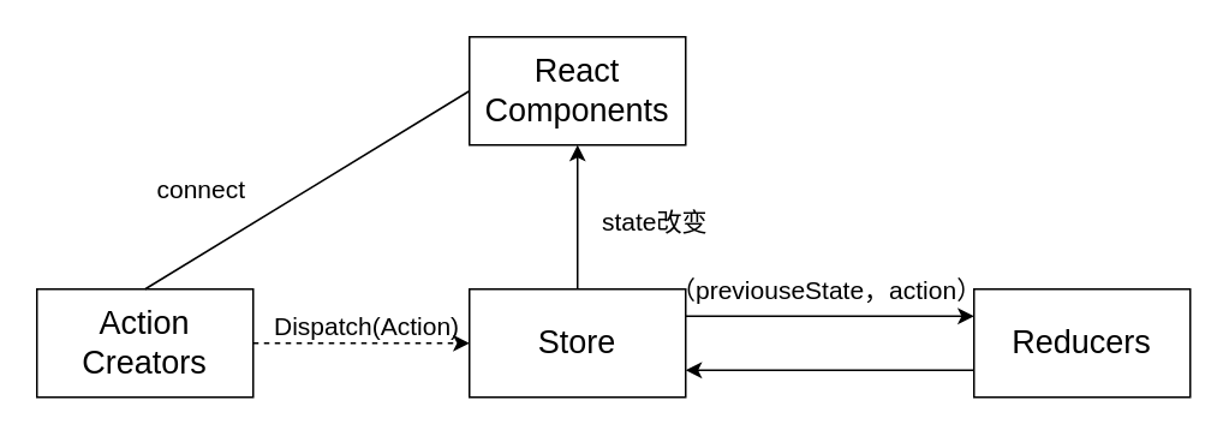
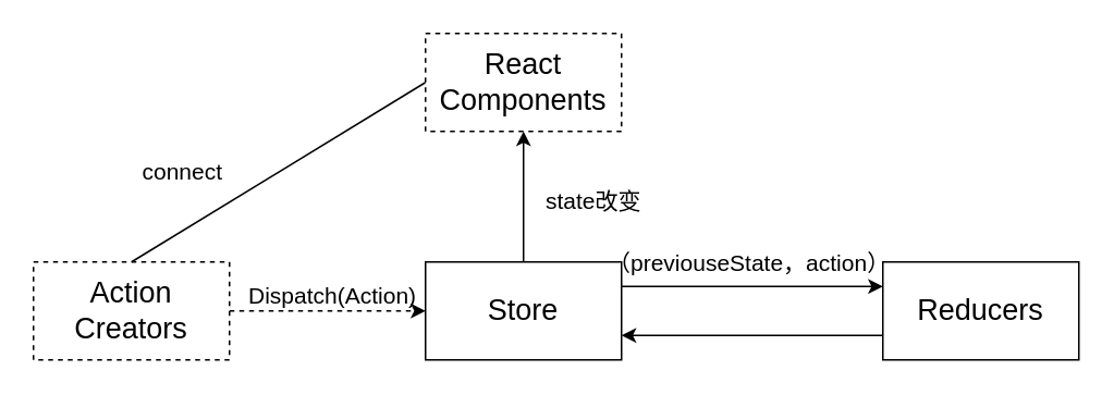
- <mxCell id="10" value="&lt;font style=&quot;font-size: 18px&quot;&gt;React Components&lt;/font&gt;" style="rounded=0;whiteSpace=wrap;html=1;" vertex="1" parent="1"><mxGeometry x="260" y="20" width="120" height="60" as="geometry" /></mxCell>
+ <mxCell id="10" value="&lt;font style=&quot;font-size: 18px&quot;&gt;React Components&lt;/font&gt;" style="rounded=0;whiteSpace=wrap;html=1;dashed=1;" vertex="1" parent="1"><mxGeometry x="260" y="20" width="120" height="60" as="geometry" /></mxCell>
- <mxCell id="3" value="&lt;font style=&quot;font-size: 18px&quot;&gt;Action Creators&lt;/font&gt;" style="rounded=0;whiteSpace=wrap;html=1;" vertex="1" parent="1"><mxGeometry x="20" y="160" width="120" height="60" as="geometry" /></mxCell>
+ <mxCell id="3" value="&lt;font style=&quot;font-size: 18px&quot;&gt;Action Creators&lt;/font&gt;" style="rounded=0;whiteSpace=wrap;html=1;dashed=1;" vertex="1" parent="1"><mxGeometry x="20" y="160" width="120" height="60" as="geometry" /></mxCell>
